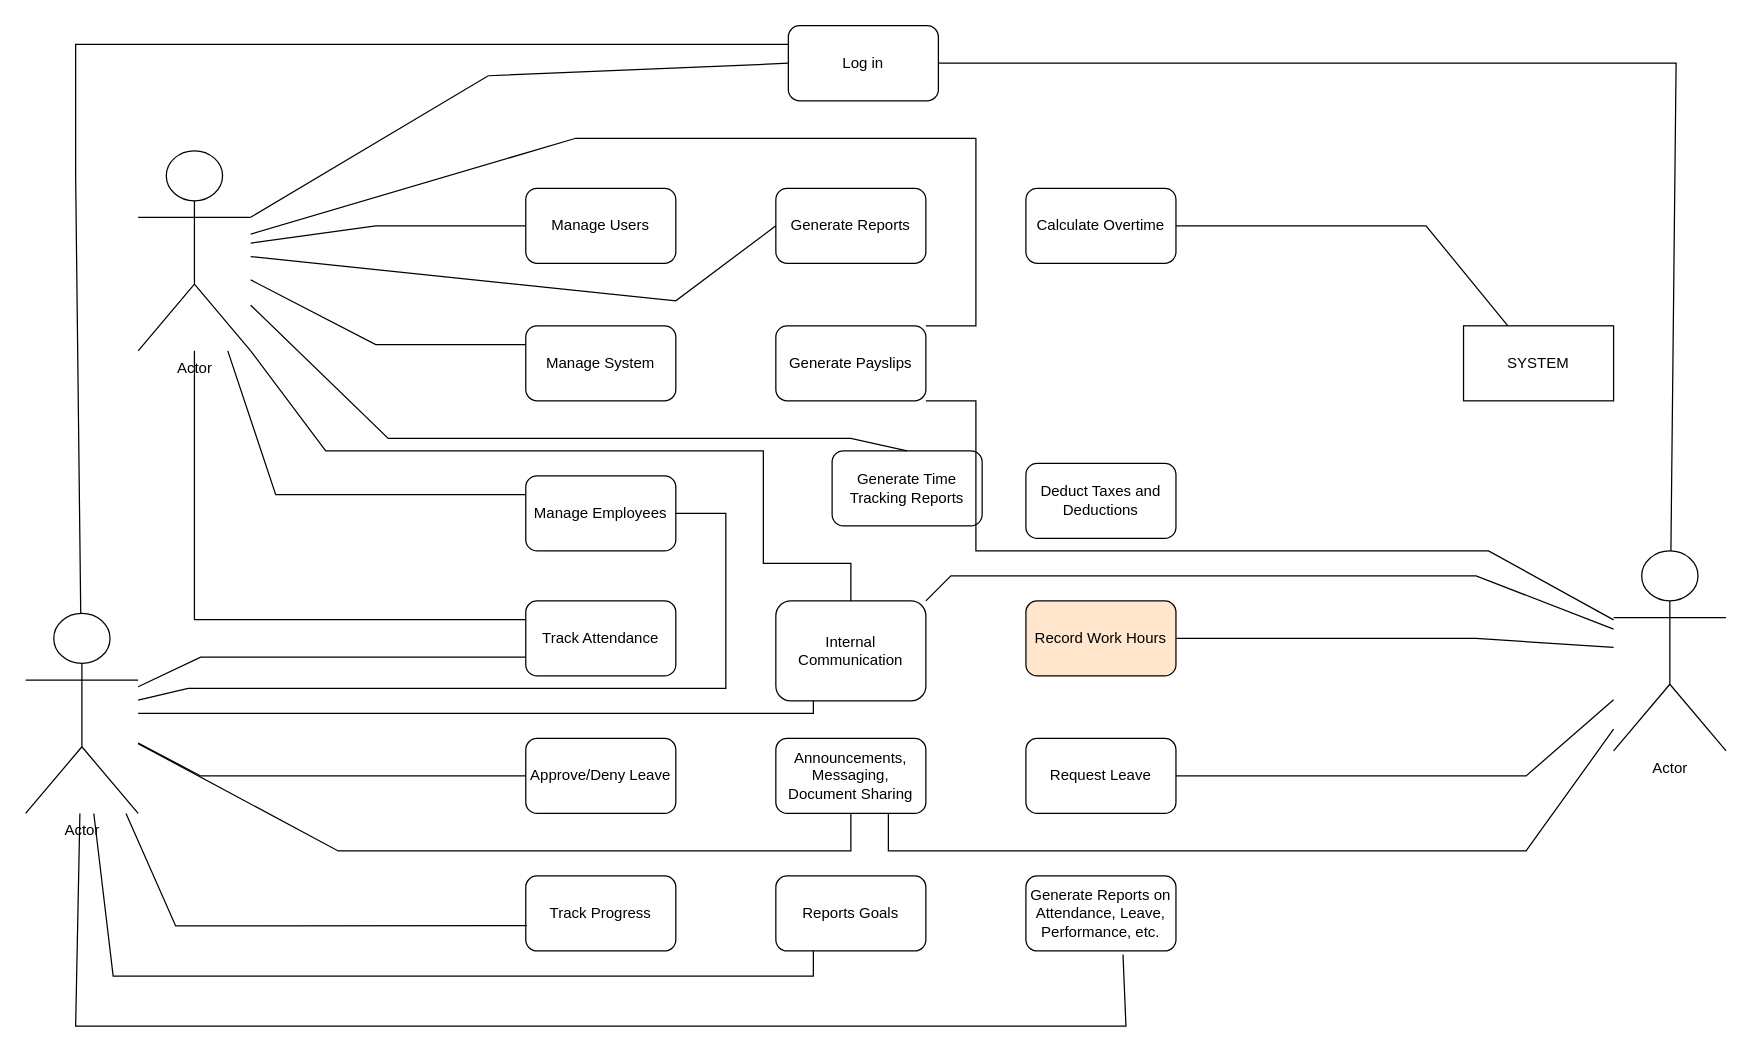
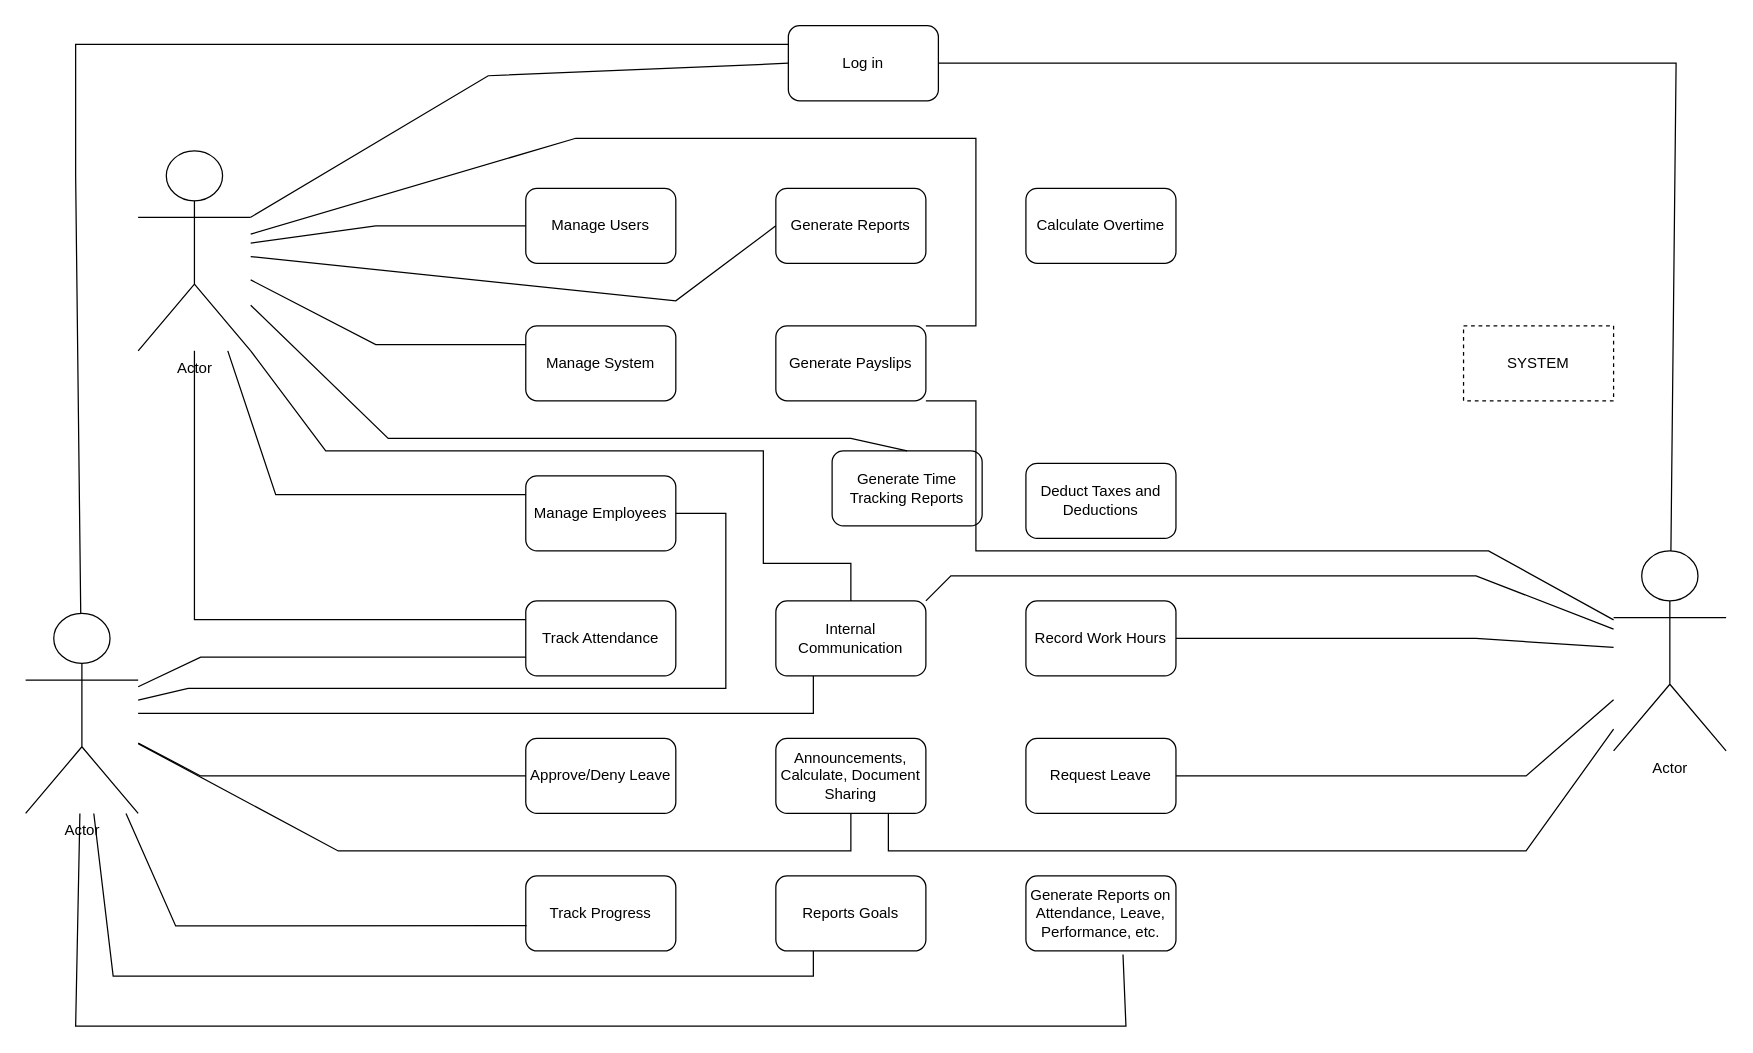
- <mxCell id="48" value="" style="endArrow=none;html=1;rounded=0;exitX=1;exitY=0.5;exitDx=0;exitDy=0;" edge="1" parent="1" source="5" target="47"><mxGeometry width="50" height="50" relative="1" as="geometry"><mxPoint x="940" y="470" as="sourcePoint" /><mxPoint x="990" y="420" as="targetPoint" /><Array as="points"><mxPoint x="1140" y="180" /></Array></mxGeometry></mxCell>
- <mxCell id="47" value="SYSTEM" style="rounded=0;whiteSpace=wrap;html=1;" vertex="1" parent="1"><mxGeometry x="1170" y="260" width="120" height="60" as="geometry" /></mxCell>
+ <mxCell id="47" value="SYSTEM" style="rounded=0;whiteSpace=wrap;html=1;dashed=1;" vertex="1" parent="1"><mxGeometry x="1170" y="260" width="120" height="60" as="geometry" /></mxCell>
- <mxCell id="15" value="Record Work Hours" style="rounded=1;whiteSpace=wrap;html=1;fillColor=#ffe6cc;" vertex="1" parent="1"><mxGeometry x="820" y="480" width="120" height="60" as="geometry" /></mxCell>
+ <mxCell id="15" value="Record Work Hours" style="rounded=1;whiteSpace=wrap;html=1;" vertex="1" parent="1"><mxGeometry x="820" y="480" width="120" height="60" as="geometry" /></mxCell>
- <mxCell id="14" value="Internal Communication" style="rounded=1;whiteSpace=wrap;html=1;" vertex="1" parent="1"><mxGeometry x="620" y="480" width="120" height="80" as="geometry" /></mxCell>
+ <mxCell id="14" value="Internal Communication" style="rounded=1;whiteSpace=wrap;html=1;" vertex="1" parent="1"><mxGeometry x="620" y="480" width="120" height="60" as="geometry" /></mxCell>
- <mxCell id="12" value="Announcements, Messaging, Document Sharing" style="rounded=1;whiteSpace=wrap;html=1;" vertex="1" parent="1"><mxGeometry x="620" y="590" width="120" height="60" as="geometry" /></mxCell>
+ <mxCell id="12" value="Announcements, Calculate, Document Sharing" style="rounded=1;whiteSpace=wrap;html=1;" vertex="1" parent="1"><mxGeometry x="620" y="590" width="120" height="60" as="geometry" /></mxCell>
